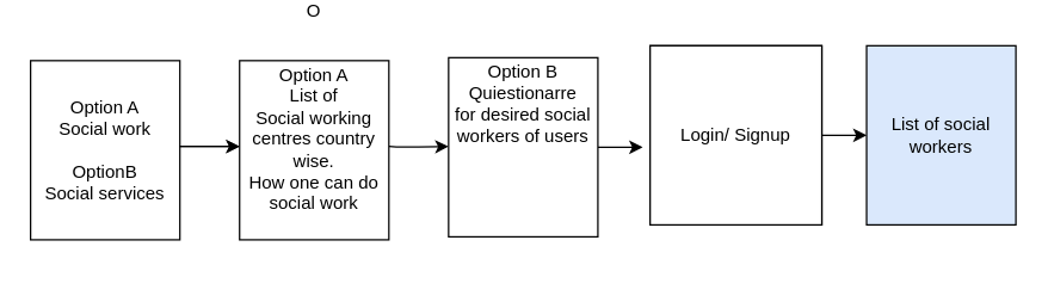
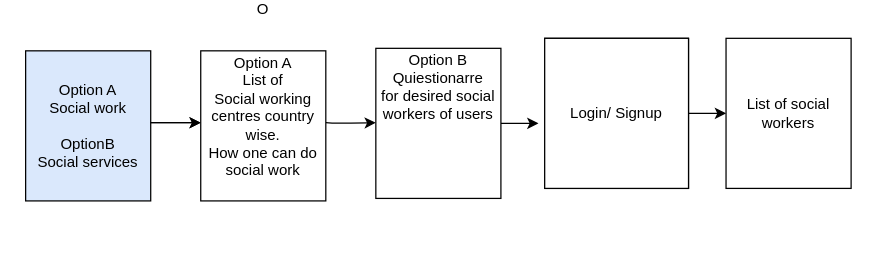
- <mxCell id="12" value="List of social workers " style="rounded=0;whiteSpace=wrap;html=1;fillColor=#dae8fc;" vertex="1" parent="1"><mxGeometry x="580" y="20" width="100" height="120" as="geometry" /></mxCell>
+ <mxCell id="12" value="List of social workers " style="rounded=0;whiteSpace=wrap;html=1;" vertex="1" parent="1"><mxGeometry x="580" y="20" width="100" height="120" as="geometry" /></mxCell>
- <mxCell id="2" value="&lt;div&gt;Option A&lt;/div&gt;&lt;div&gt;Social work&lt;br&gt;&lt;/div&gt;&lt;div&gt;&lt;br&gt;&lt;/div&gt;&lt;div&gt;OptionB&lt;/div&gt;&lt;div&gt;Social services&lt;br&gt;&lt;/div&gt;" style="rounded=0;whiteSpace=wrap;html=1;" vertex="1" parent="1"><mxGeometry x="20" y="30" width="100" height="120" as="geometry" /></mxCell>
+ <mxCell id="2" value="&lt;div&gt;Option A&lt;/div&gt;&lt;div&gt;Social work&lt;br&gt;&lt;/div&gt;&lt;div&gt;&lt;br&gt;&lt;/div&gt;&lt;div&gt;OptionB&lt;/div&gt;&lt;div&gt;Social services&lt;br&gt;&lt;/div&gt;" style="rounded=0;whiteSpace=wrap;html=1;fillColor=#dae8fc;" vertex="1" parent="1"><mxGeometry x="20" y="30" width="100" height="120" as="geometry" /></mxCell>
